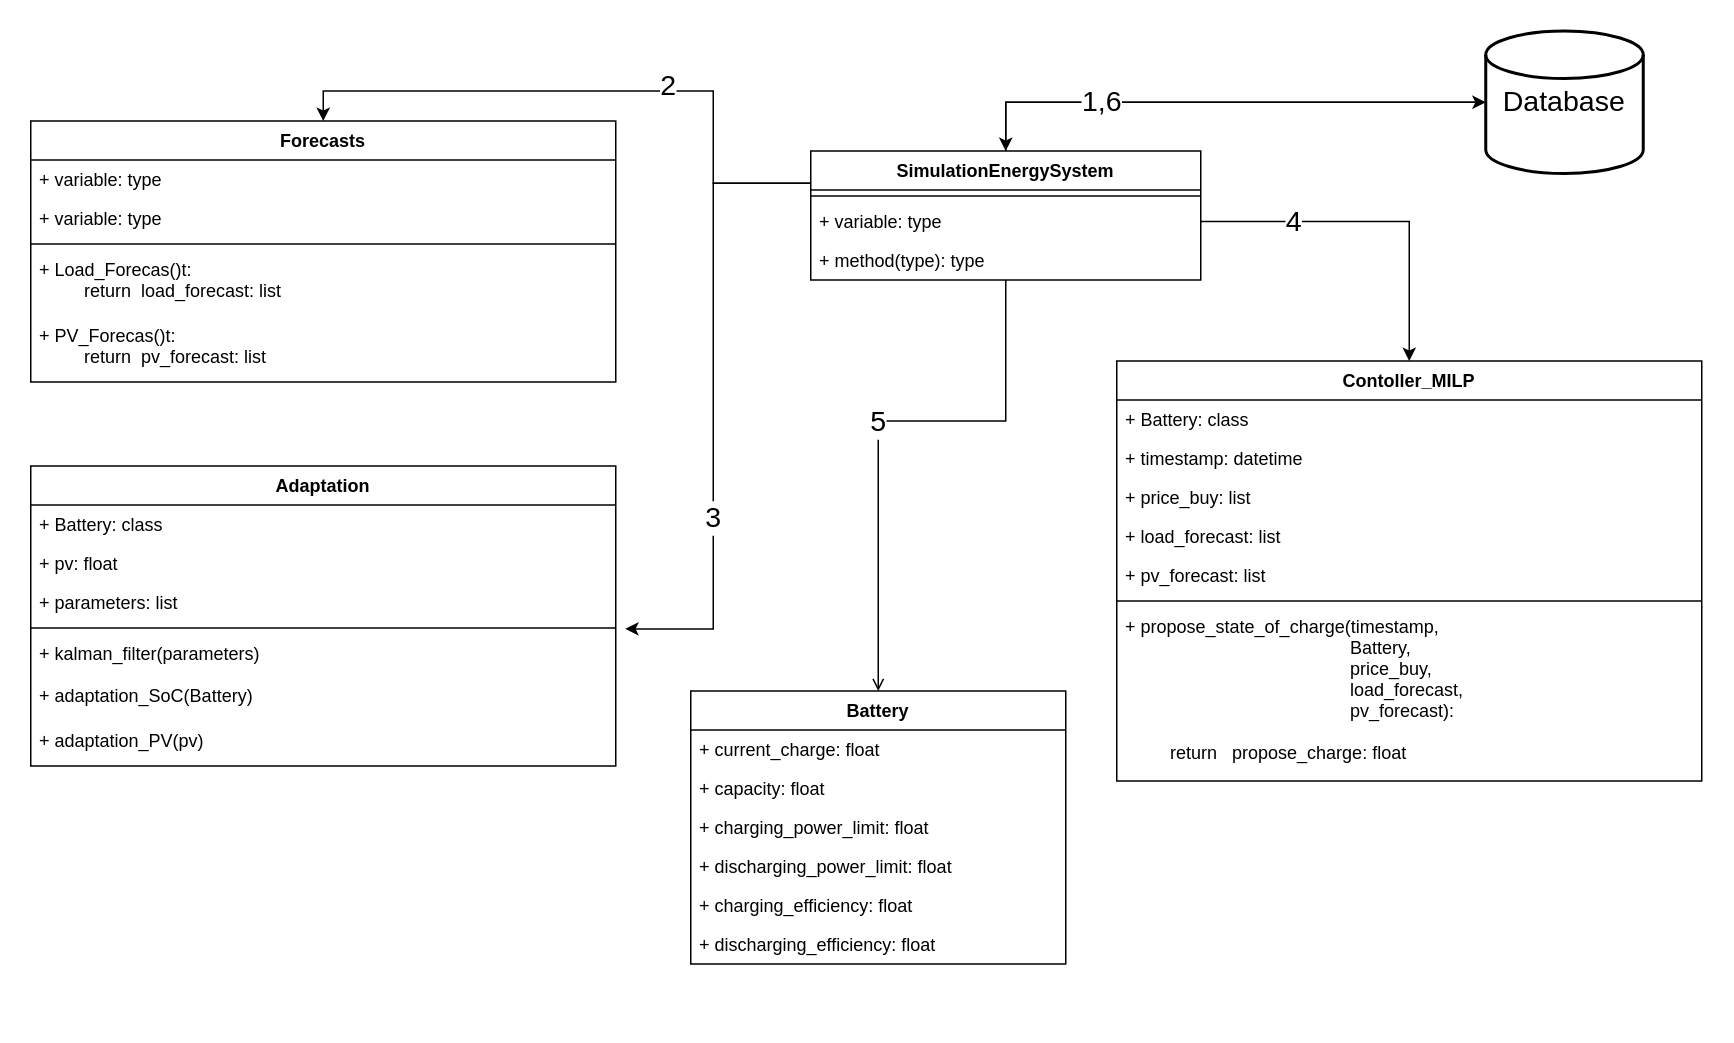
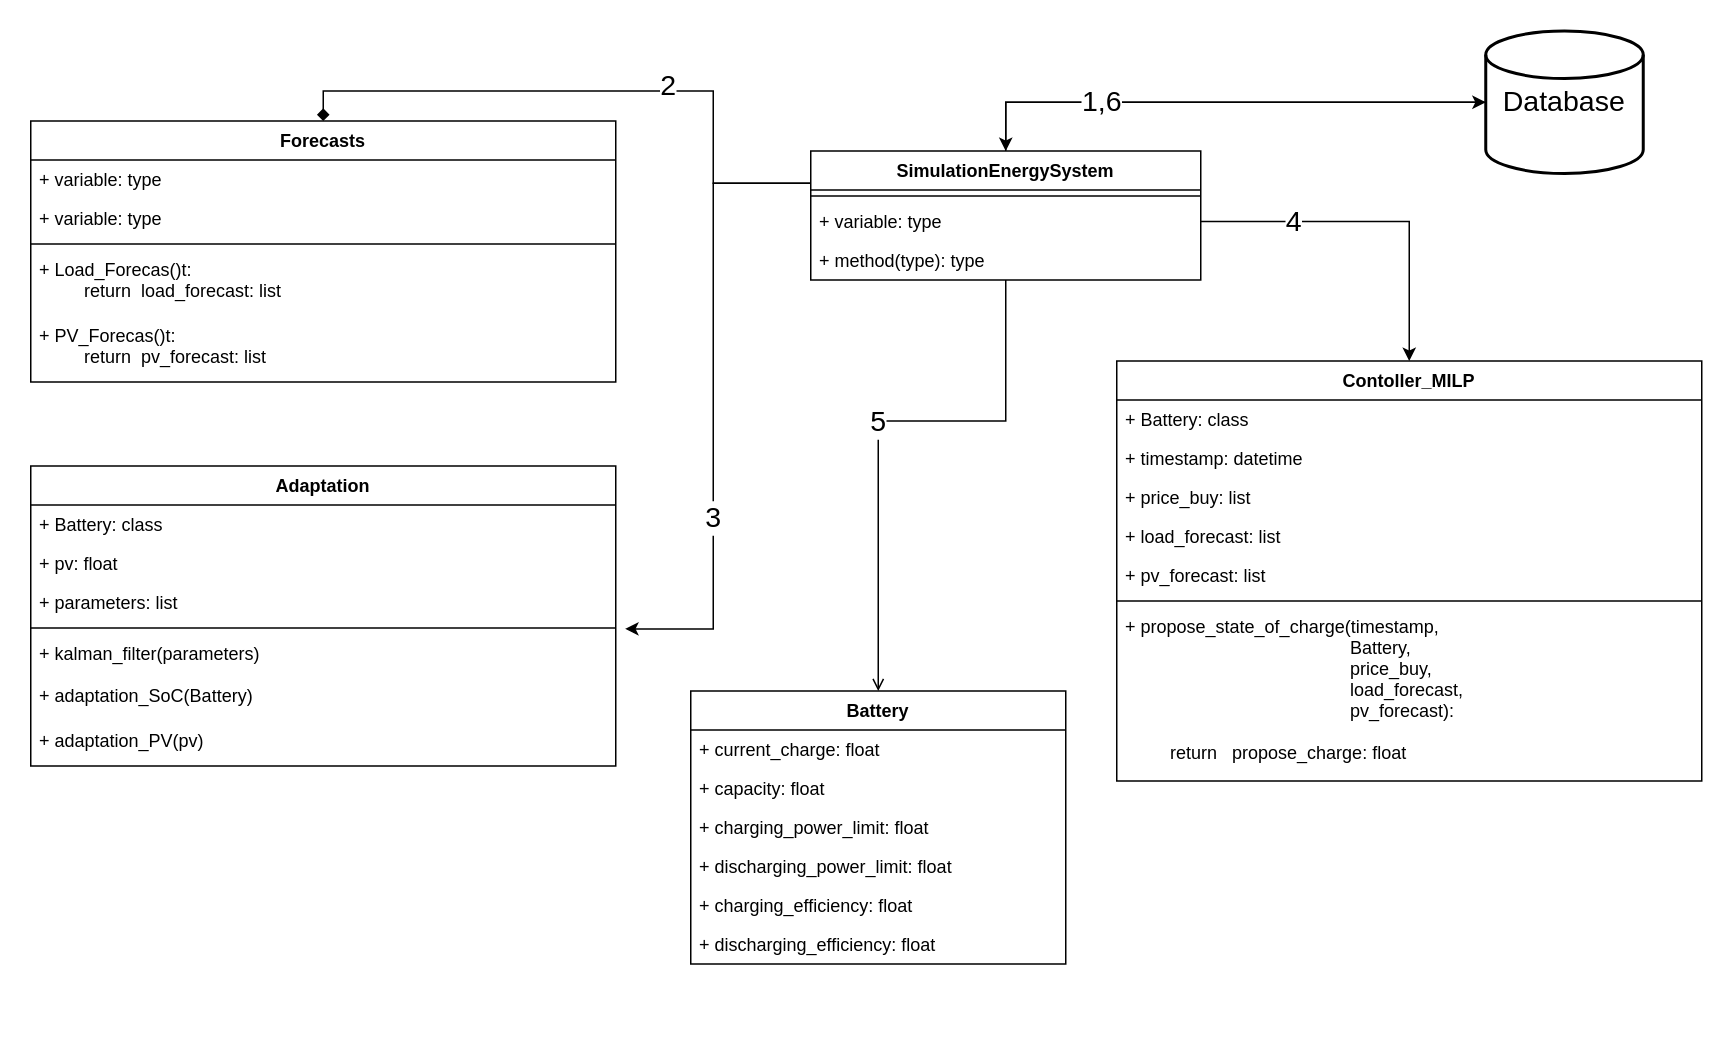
- <mxCell id="2" style="edgeStyle=orthogonalEdgeStyle;rounded=0;orthogonalLoop=1;jettySize=auto;html=1;exitX=0;exitY=0.25;exitDx=0;exitDy=0;entryX=0.5;entryY=0;entryDx=0;entryDy=0;fontSize=19;" parent="1" source="7" target="37" edge="1"><mxGeometry relative="1" as="geometry" /></mxCell>
+ <mxCell id="2" style="edgeStyle=orthogonalEdgeStyle;rounded=0;orthogonalLoop=1;jettySize=auto;html=1;exitX=0;exitY=0.25;exitDx=0;exitDy=0;entryX=0.5;entryY=0;entryDx=0;entryDy=0;fontSize=19;endArrow=diamond;" parent="1" source="7" target="37" edge="1"><mxGeometry relative="1" as="geometry" /></mxCell>
